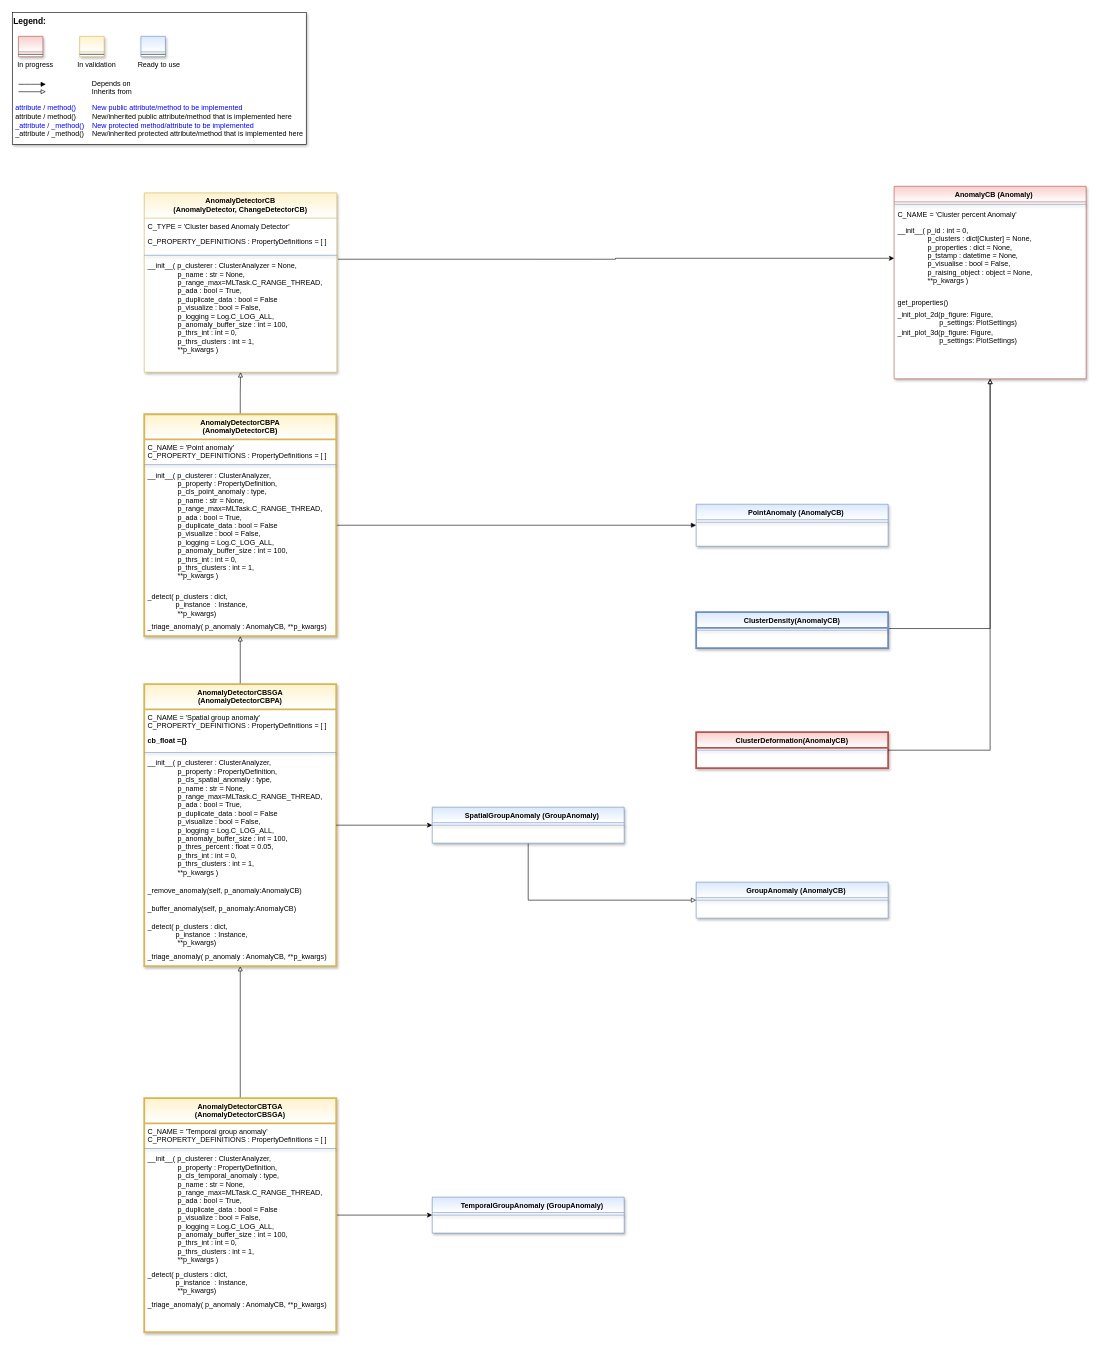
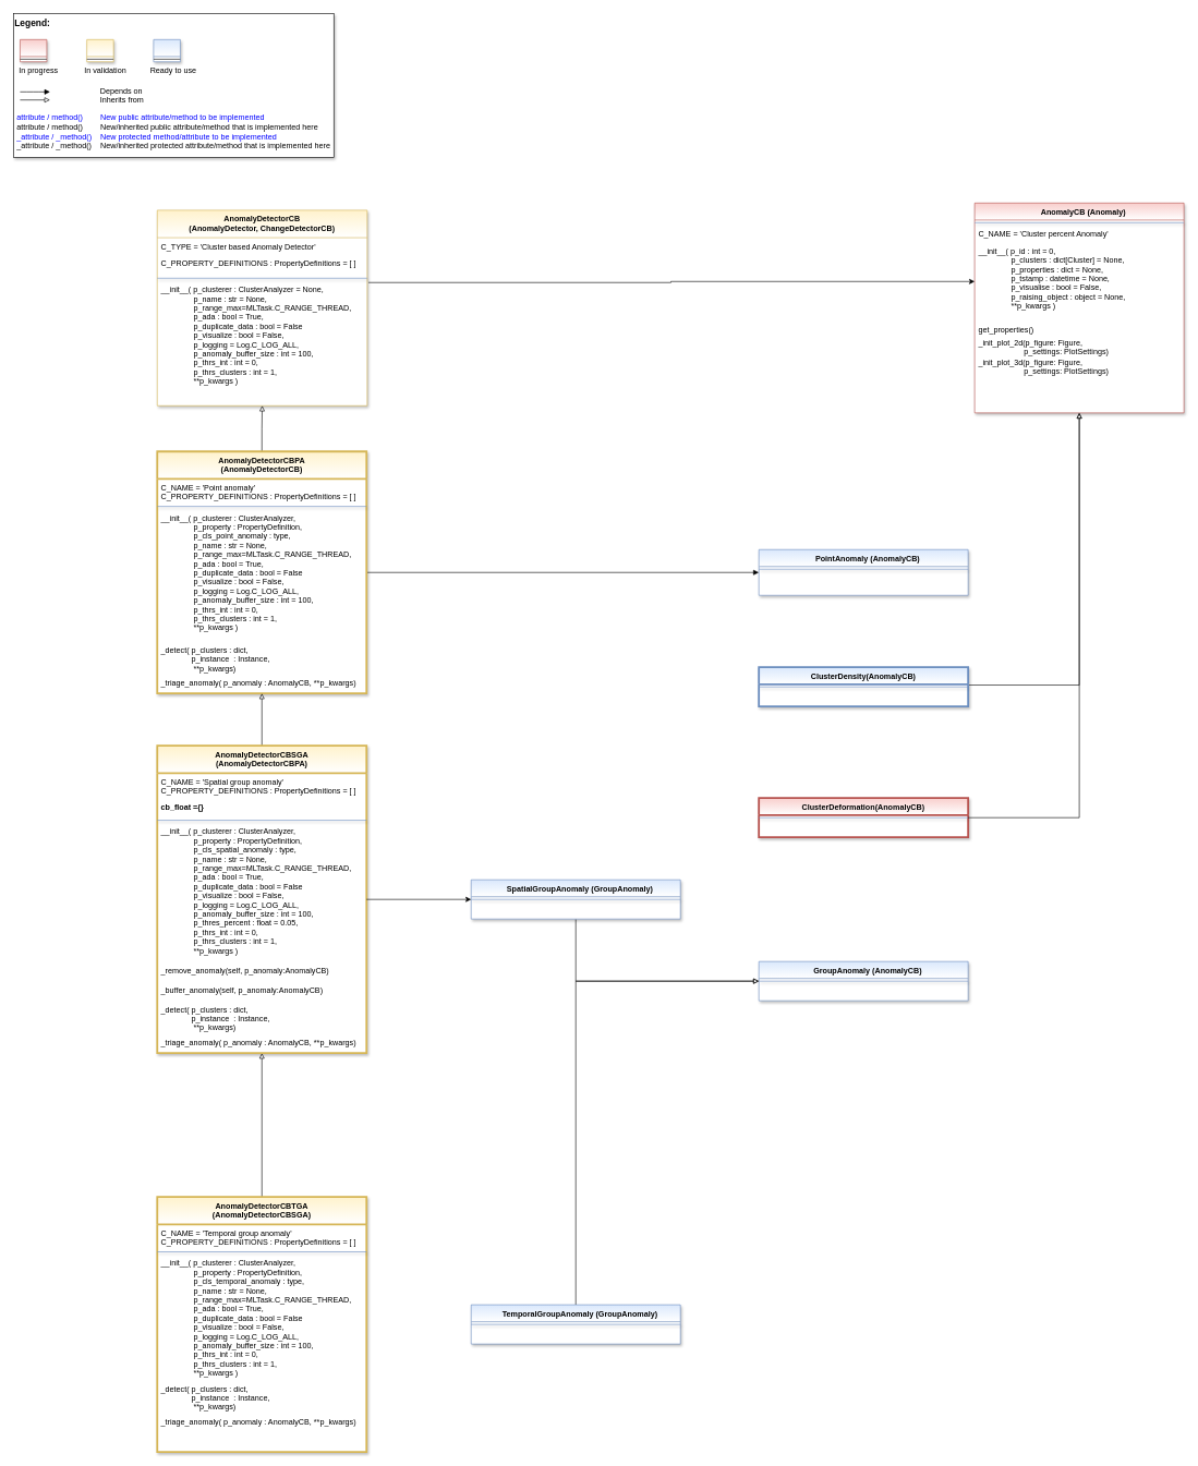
+ <mxCell id="57" style="edgeStyle=orthogonalEdgeStyle;rounded=0;orthogonalLoop=1;jettySize=auto;html=1;endArrow=block;endFill=0;entryX=0;entryY=0.5;entryDx=0;entryDy=0;" parent="1" source="58" target="55" edge="1"><mxGeometry relative="1" as="geometry"><Array as="points"><mxPoint x="880" y="1500" /></Array></mxGeometry></mxCell>
- <mxCell id="43" style="edgeStyle=orthogonalEdgeStyle;rounded=0;orthogonalLoop=1;jettySize=auto;html=1;entryX=0;entryY=0.5;entryDx=0;entryDy=0;" parent="1" source="44" target="58" edge="1"><mxGeometry relative="1" as="geometry" /></mxCell>
